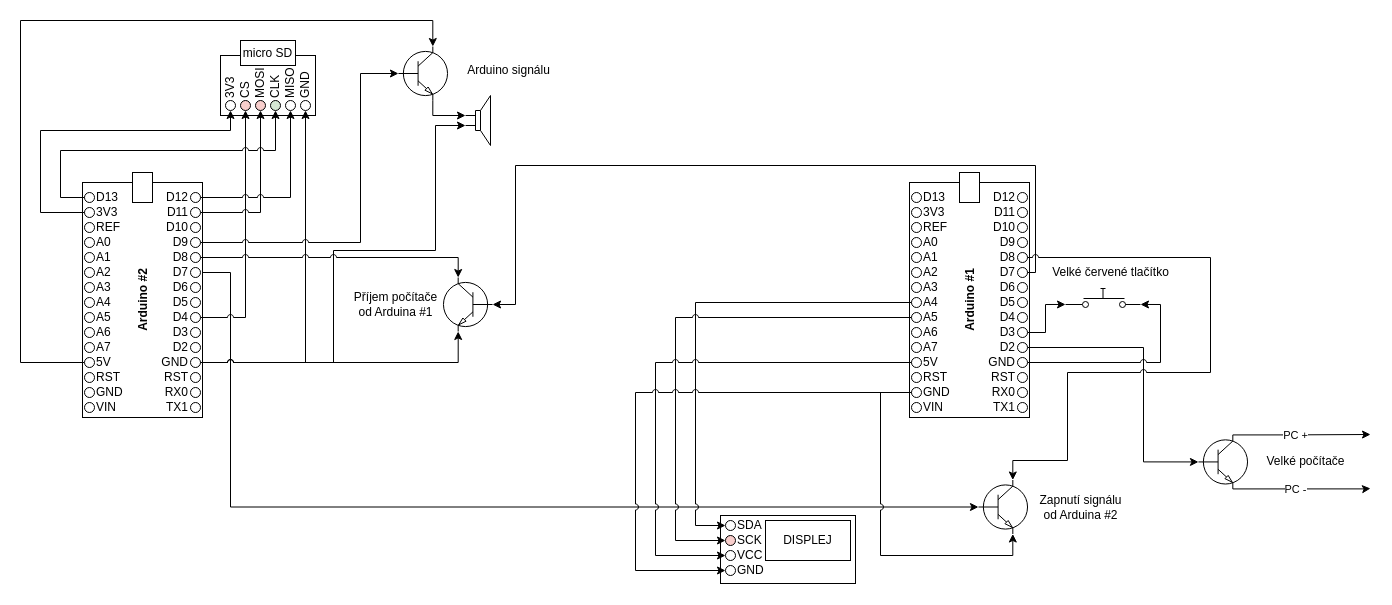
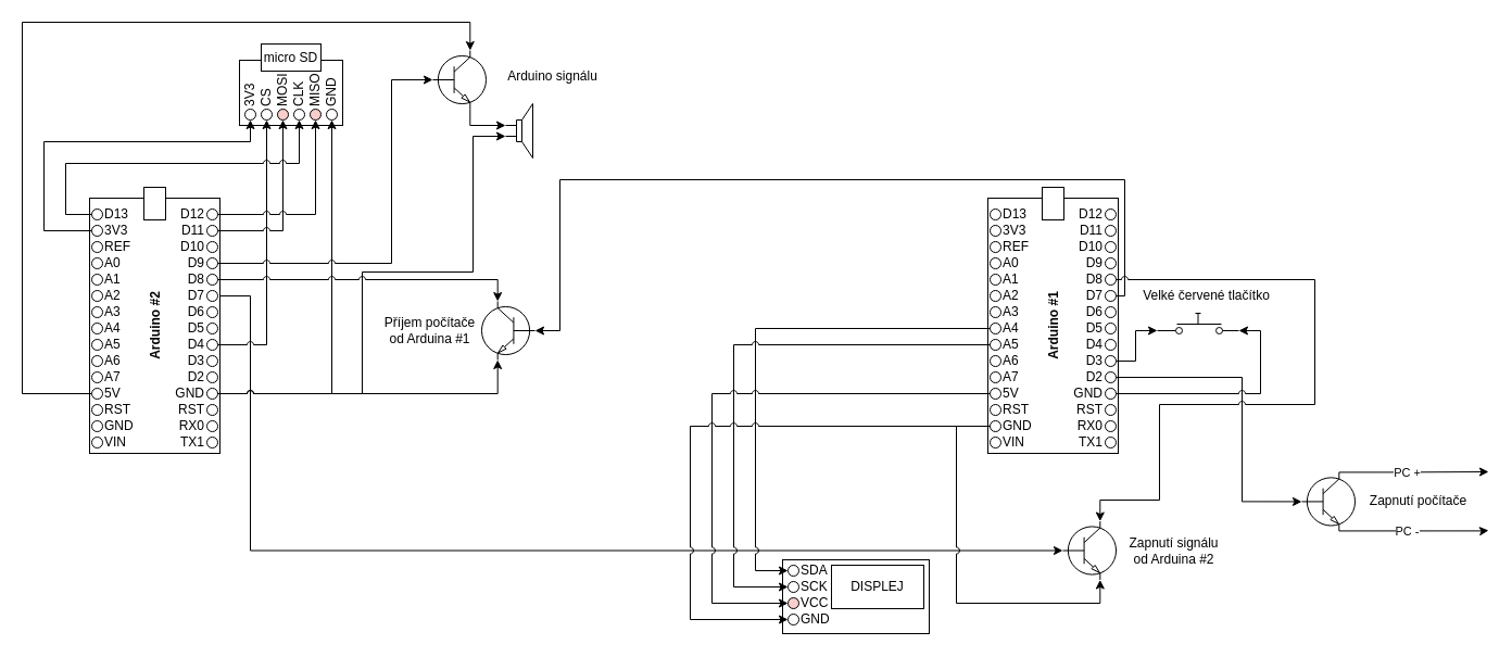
- <mxCell id="102" value="CS" style="ellipse;whiteSpace=wrap;html=1;spacingRight=0;spacingLeft=10;align=left;rotation=-90;fillColor=#f8cecc;" vertex="1" parent="1"><mxGeometry x="240" y="100" width="10" height="10" as="geometry" /></mxCell>
+ <mxCell id="102" value="CS" style="ellipse;whiteSpace=wrap;html=1;spacingRight=0;spacingLeft=10;align=left;rotation=-90;" vertex="1" parent="1"><mxGeometry x="240" y="100" width="10" height="10" as="geometry" /></mxCell>
- <mxCell id="104" value="CLK" style="ellipse;whiteSpace=wrap;html=1;spacingRight=0;spacingLeft=10;align=left;rotation=-90;fillColor=#d5e8d4;" vertex="1" parent="1"><mxGeometry x="270" y="100" width="10" height="10" as="geometry" /></mxCell>
+ <mxCell id="104" value="CLK" style="ellipse;whiteSpace=wrap;html=1;spacingRight=0;spacingLeft=10;align=left;rotation=-90;" vertex="1" parent="1"><mxGeometry x="270" y="100" width="10" height="10" as="geometry" /></mxCell>
- <mxCell id="105" value="MISO" style="ellipse;whiteSpace=wrap;html=1;spacingRight=0;spacingLeft=10;align=left;rotation=-90;" vertex="1" parent="1"><mxGeometry x="285" y="100" width="10" height="10" as="geometry" /></mxCell>
+ <mxCell id="105" value="MISO" style="ellipse;whiteSpace=wrap;html=1;spacingRight=0;spacingLeft=10;align=left;rotation=-90;fillColor=#f8cecc;" vertex="1" parent="1"><mxGeometry x="285" y="100" width="10" height="10" as="geometry" /></mxCell>
- <mxCell id="98" value="Velké počítače" style="text;html=1;align=center;verticalAlign=middle;resizable=0;points=[];autosize=1;" vertex="1" parent="1"><mxGeometry x="1255" y="451.43" width="100" height="20" as="geometry" /></mxCell>
+ <mxCell id="98" value="Zapnutí počítače" style="text;html=1;align=center;verticalAlign=middle;resizable=0;points=[];autosize=1;" vertex="1" parent="1"><mxGeometry x="1255" y="451.43" width="100" height="20" as="geometry" /></mxCell>
- <mxCell id="44" value="SCK" style="ellipse;whiteSpace=wrap;html=1;spacingRight=0;spacingLeft=10;align=left;fillColor=#f8cecc;" vertex="1" parent="1"><mxGeometry x="725" y="535" width="10" height="10" as="geometry" /></mxCell>
+ <mxCell id="44" value="SCK" style="ellipse;whiteSpace=wrap;html=1;spacingRight=0;spacingLeft=10;align=left;" vertex="1" parent="1"><mxGeometry x="725" y="535" width="10" height="10" as="geometry" /></mxCell>
- <mxCell id="45" value="VCC" style="ellipse;whiteSpace=wrap;html=1;spacingRight=0;spacingLeft=10;align=left;" vertex="1" parent="1"><mxGeometry x="725" y="550" width="10" height="10" as="geometry" /></mxCell>
+ <mxCell id="45" value="VCC" style="ellipse;whiteSpace=wrap;html=1;spacingRight=0;spacingLeft=10;align=left;fillColor=#f8cecc;" vertex="1" parent="1"><mxGeometry x="725" y="550" width="10" height="10" as="geometry" /></mxCell>
